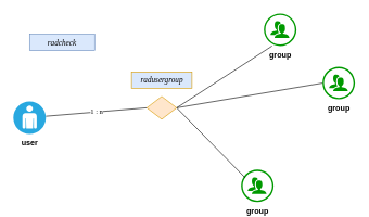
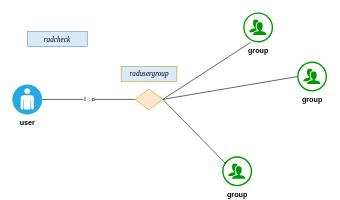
- <mxCell id="4" value="&lt;b&gt;user&lt;/b&gt;" style="verticalLabelPosition=bottom;html=1;fillColor=#28A8E0;verticalAlign=top;points=[[0.145,0.145,0],[0.856,0.145,0],[0.855,0.855,0],[0.145,0.855,0],[0.5,0,0], [1,0.5,0], [0.5,1,0],[0,0.5,0]];pointerEvents=1;align=center;shape=mxgraph.cisco_safe.capability.user;" vertex="1" parent="1"><mxGeometry x="20" y="155" width="50" height="50" as="geometry" /></mxCell>
+ <mxCell id="4" value="&lt;b&gt;user&lt;/b&gt;" style="verticalLabelPosition=bottom;html=1;fillColor=#28A8E0;verticalAlign=top;points=[[0.145,0.145,0],[0.856,0.145,0],[0.855,0.855,0],[0.145,0.855,0],[0.5,0,0], [1,0.5,0], [0.5,1,0],[0,0.5,0]];pointerEvents=1;align=center;shape=mxgraph.cisco_safe.capability.user;" vertex="1" parent="1"><mxGeometry x="20" y="140" width="50" height="50" as="geometry" /></mxCell>
